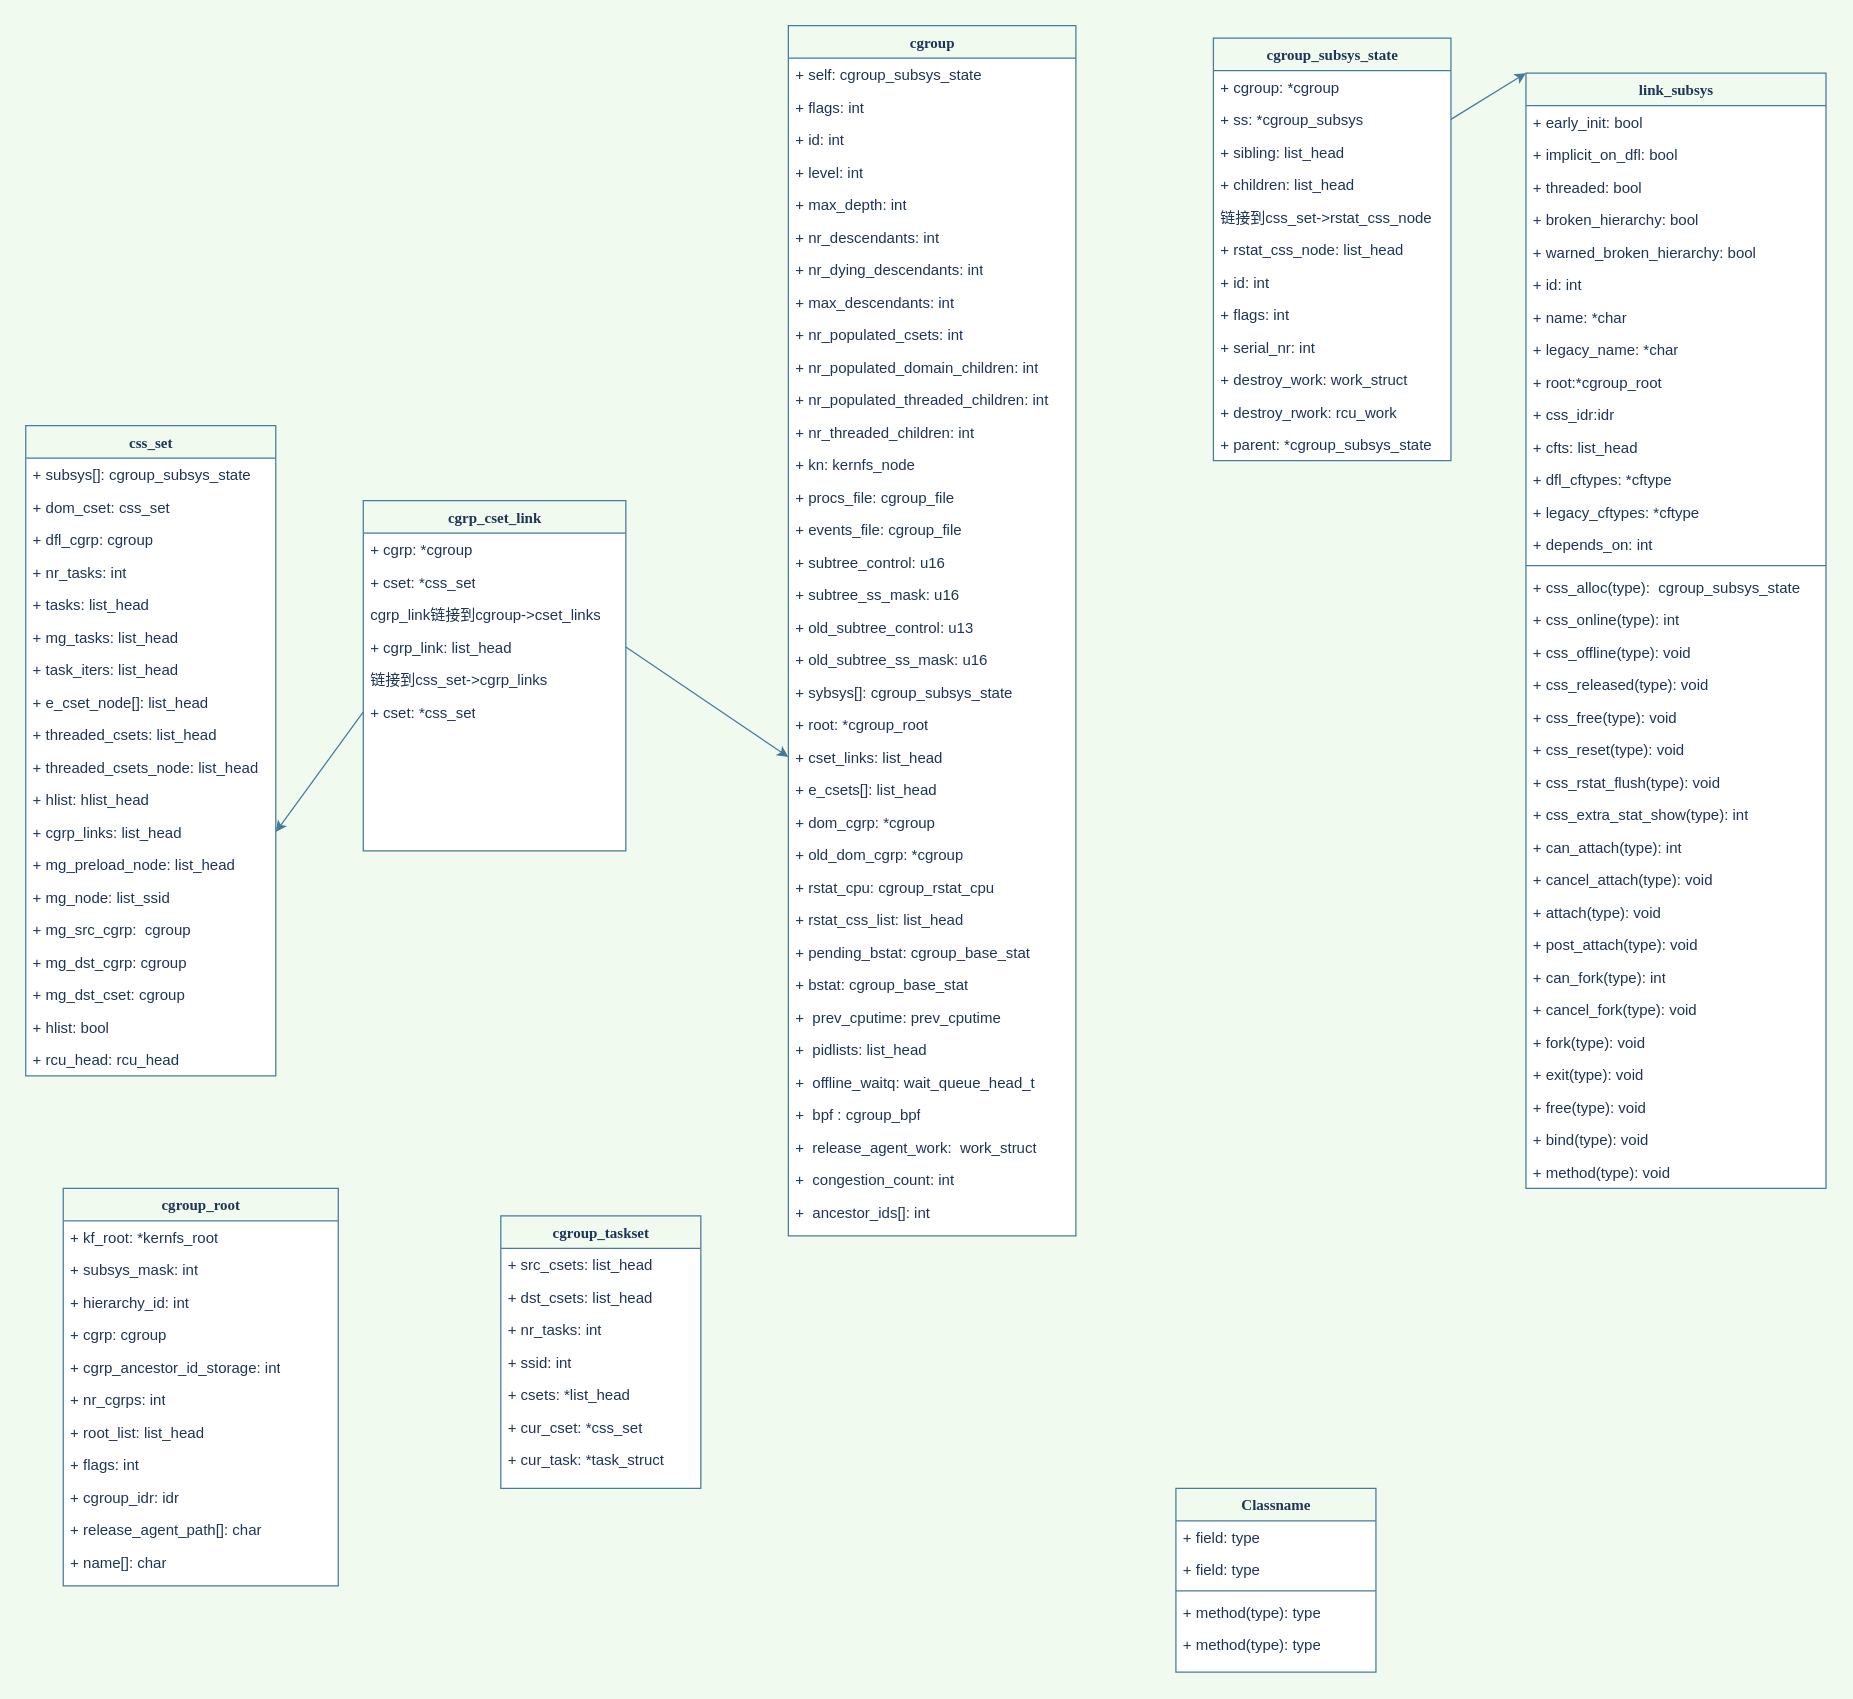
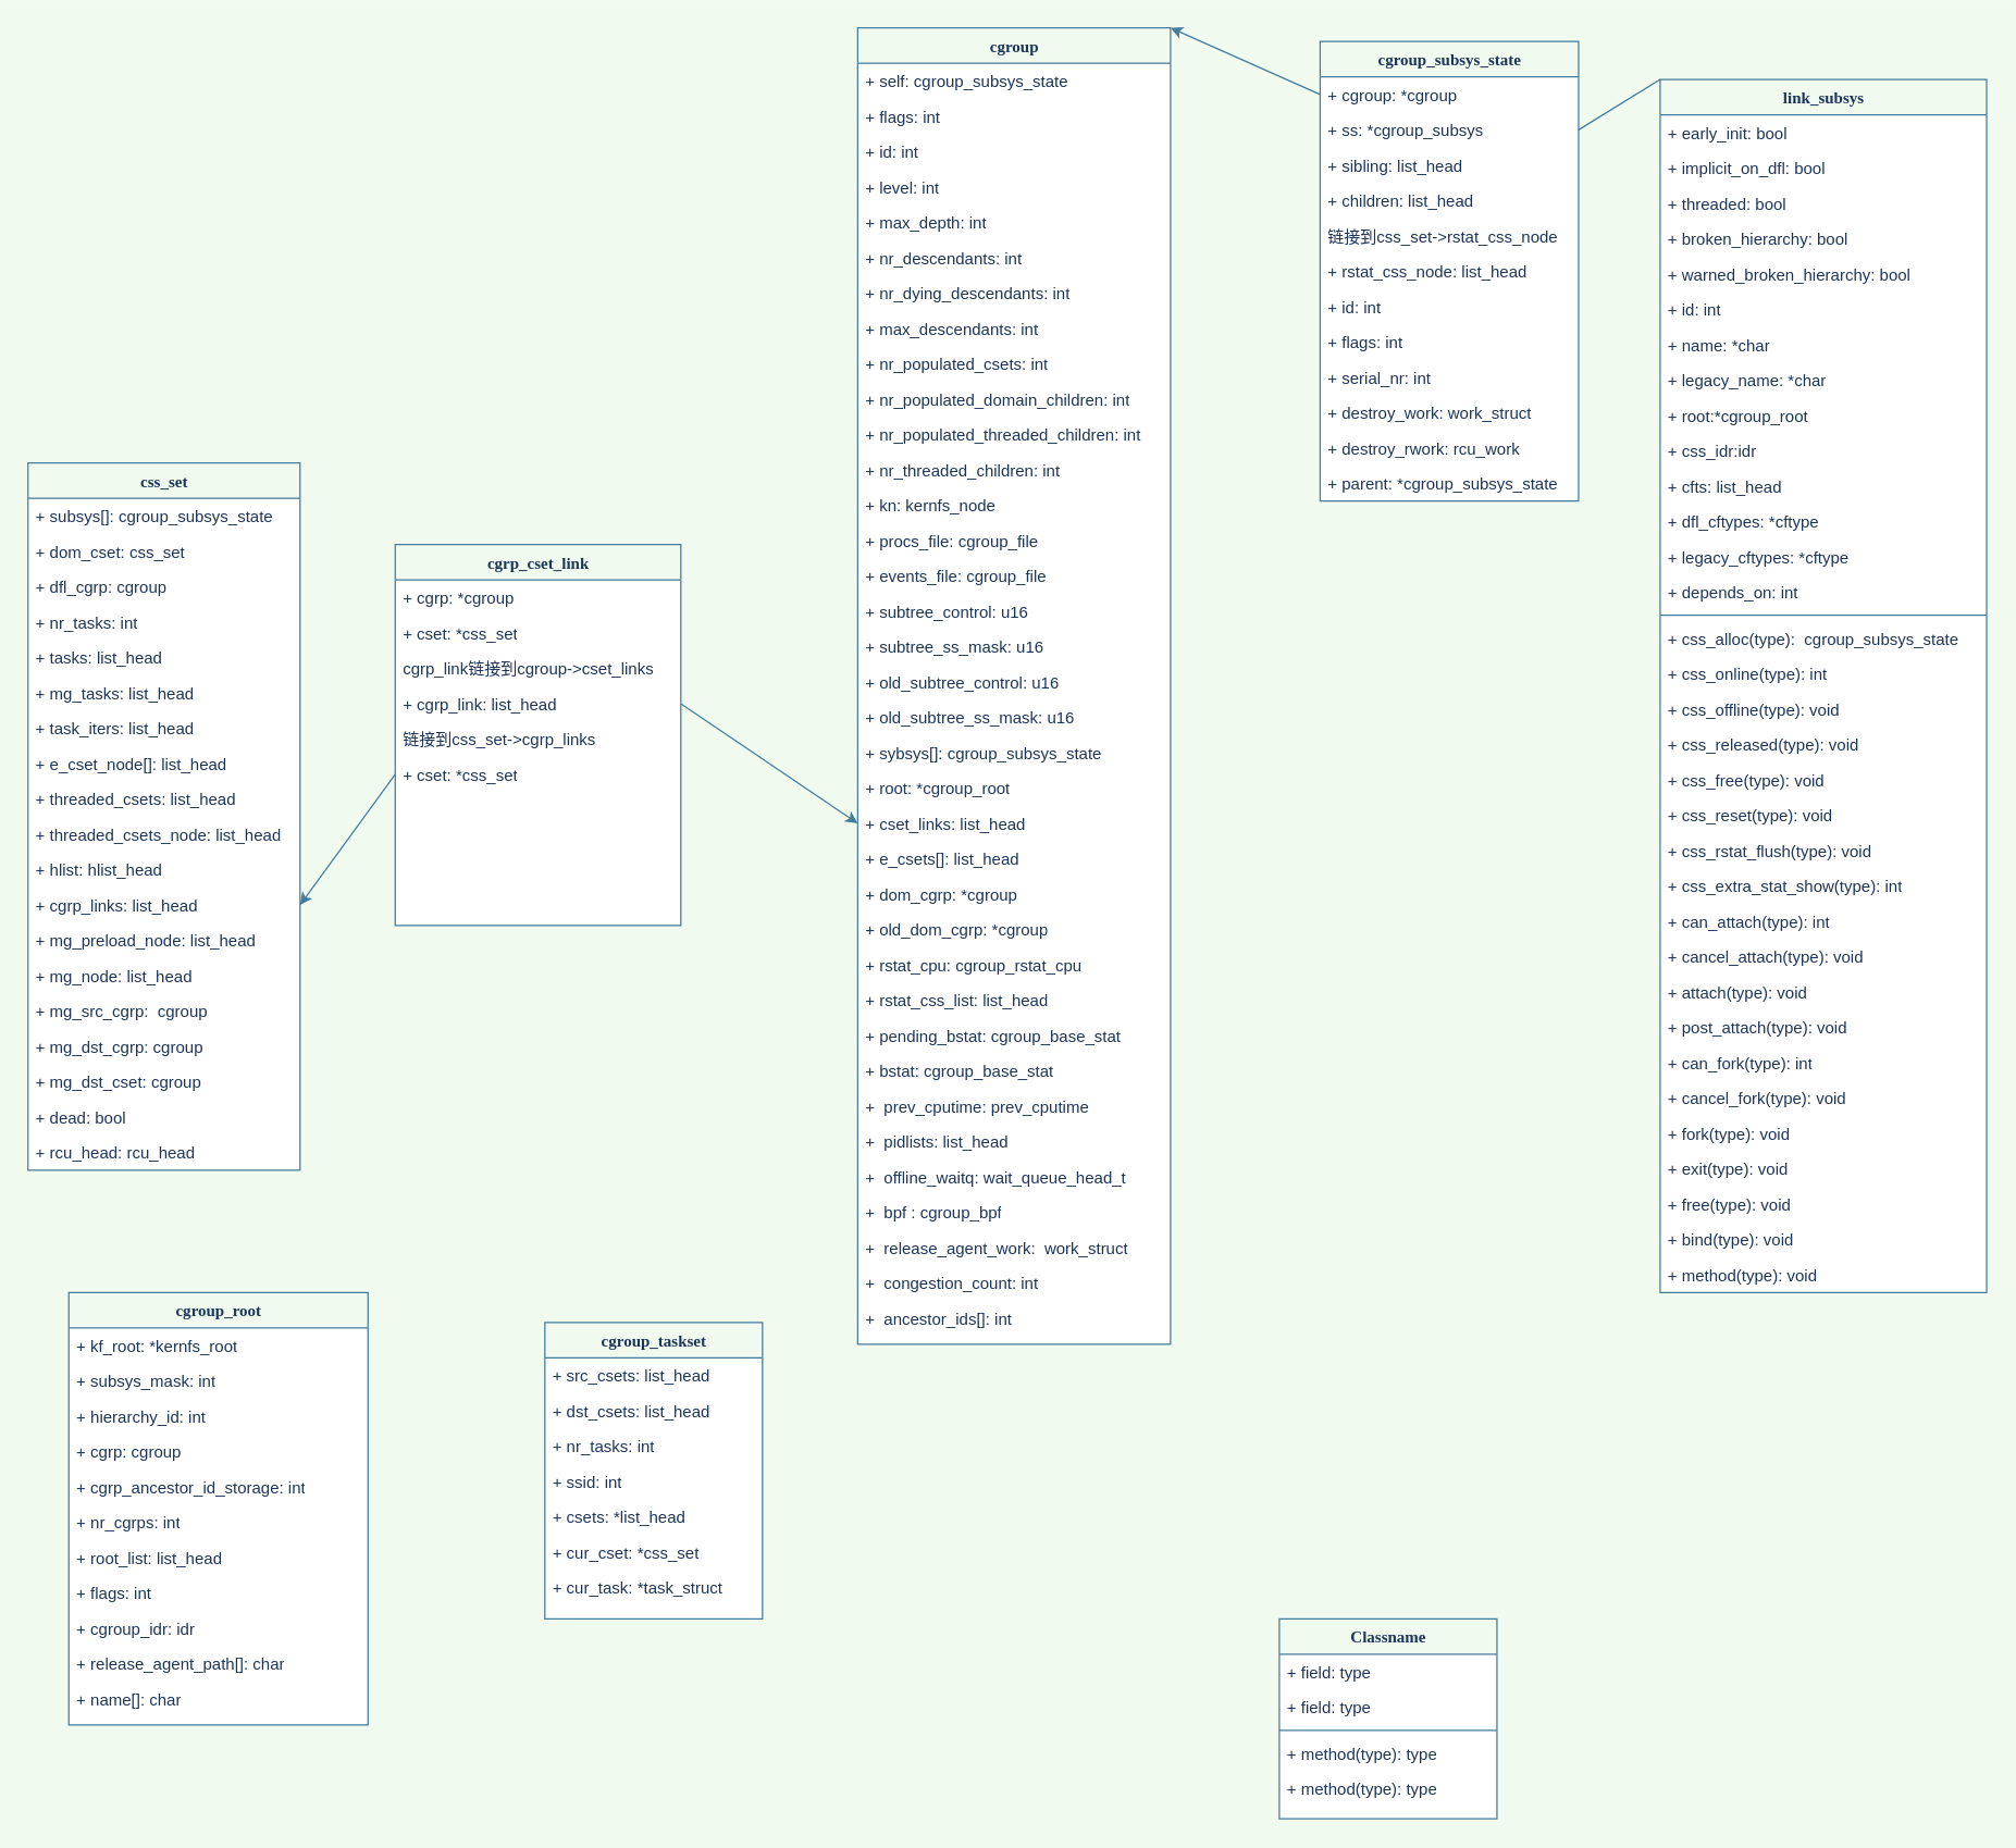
+ <mxCell id="142" value="" style="endArrow=classic;html=1;entryX=1;entryY=0;entryDx=0;entryDy=0;exitX=0;exitY=0.5;exitDx=0;exitDy=0;strokeColor=#457B9D;fontColor=#1D3557;labelBackgroundColor=#F1FAEE;" parent="1" source="23" target="42" edge="1"><mxGeometry width="50" height="50" relative="1" as="geometry"><mxPoint x="890" y="110" as="sourcePoint" /><mxPoint x="940" y="60" as="targetPoint" /></mxGeometry></mxCell>
- <mxCell id="143" value="" style="endArrow=classic;html=1;entryX=0;entryY=0;entryDx=0;entryDy=0;exitX=1;exitY=0.5;exitDx=0;exitDy=0;strokeColor=#457B9D;fontColor=#1D3557;labelBackgroundColor=#F1FAEE;" parent="1" source="24" target="91" edge="1"><mxGeometry width="50" height="50" relative="1" as="geometry"><mxPoint x="1160" y="145" as="sourcePoint" /><mxPoint x="1230.711" y="95" as="targetPoint" /></mxGeometry></mxCell>
+ <mxCell id="143" value="" style="endArrow=none;html=1;entryX=0;entryY=0;entryDx=0;entryDy=0;exitX=1;exitY=0.5;exitDx=0;exitDy=0;strokeColor=#457B9D;fontColor=#1D3557;labelBackgroundColor=#F1FAEE;" parent="1" source="24" target="91" edge="1"><mxGeometry width="50" height="50" relative="1" as="geometry"><mxPoint x="1160" y="145" as="sourcePoint" /><mxPoint x="1230.711" y="95" as="targetPoint" /></mxGeometry></mxCell>
- <mxCell id="60" value="+ old_subtree_control: u13" style="text;html=1;strokeColor=none;fillColor=none;align=left;verticalAlign=top;spacingLeft=4;spacingRight=4;whiteSpace=wrap;overflow=hidden;rotatable=0;points=[[0,0.5],[1,0.5]];portConstraint=eastwest;fontColor=#1D3557;" parent="42" vertex="1"><mxGeometry y="468" width="230" height="26" as="geometry" /></mxCell>
+ <mxCell id="60" value="+ old_subtree_control: u16" style="text;html=1;strokeColor=none;fillColor=none;align=left;verticalAlign=top;spacingLeft=4;spacingRight=4;whiteSpace=wrap;overflow=hidden;rotatable=0;points=[[0,0.5],[1,0.5]];portConstraint=eastwest;fontColor=#1D3557;" parent="42" vertex="1"><mxGeometry y="468" width="230" height="26" as="geometry" /></mxCell>
- <mxCell id="16" value="+ mg_node: list_ssid" style="text;html=1;strokeColor=none;fillColor=none;align=left;verticalAlign=top;spacingLeft=4;spacingRight=4;whiteSpace=wrap;overflow=hidden;rotatable=0;points=[[0,0.5],[1,0.5]];portConstraint=eastwest;fontColor=#1D3557;" parent="2" vertex="1"><mxGeometry y="364" width="200" height="26" as="geometry" /></mxCell>
+ <mxCell id="16" value="+ mg_node: list_head" style="text;html=1;strokeColor=none;fillColor=none;align=left;verticalAlign=top;spacingLeft=4;spacingRight=4;whiteSpace=wrap;overflow=hidden;rotatable=0;points=[[0,0.5],[1,0.5]];portConstraint=eastwest;fontColor=#1D3557;" parent="2" vertex="1"><mxGeometry y="364" width="200" height="26" as="geometry" /></mxCell>
- <mxCell id="20" value="+ hlist: bool" style="text;html=1;strokeColor=none;fillColor=none;align=left;verticalAlign=top;spacingLeft=4;spacingRight=4;whiteSpace=wrap;overflow=hidden;rotatable=0;points=[[0,0.5],[1,0.5]];portConstraint=eastwest;fontColor=#1D3557;" parent="2" vertex="1"><mxGeometry y="468" width="200" height="26" as="geometry" /></mxCell>
+ <mxCell id="20" value="+ dead: bool" style="text;html=1;strokeColor=none;fillColor=none;align=left;verticalAlign=top;spacingLeft=4;spacingRight=4;whiteSpace=wrap;overflow=hidden;rotatable=0;points=[[0,0.5],[1,0.5]];portConstraint=eastwest;fontColor=#1D3557;" parent="2" vertex="1"><mxGeometry y="468" width="200" height="26" as="geometry" /></mxCell>
